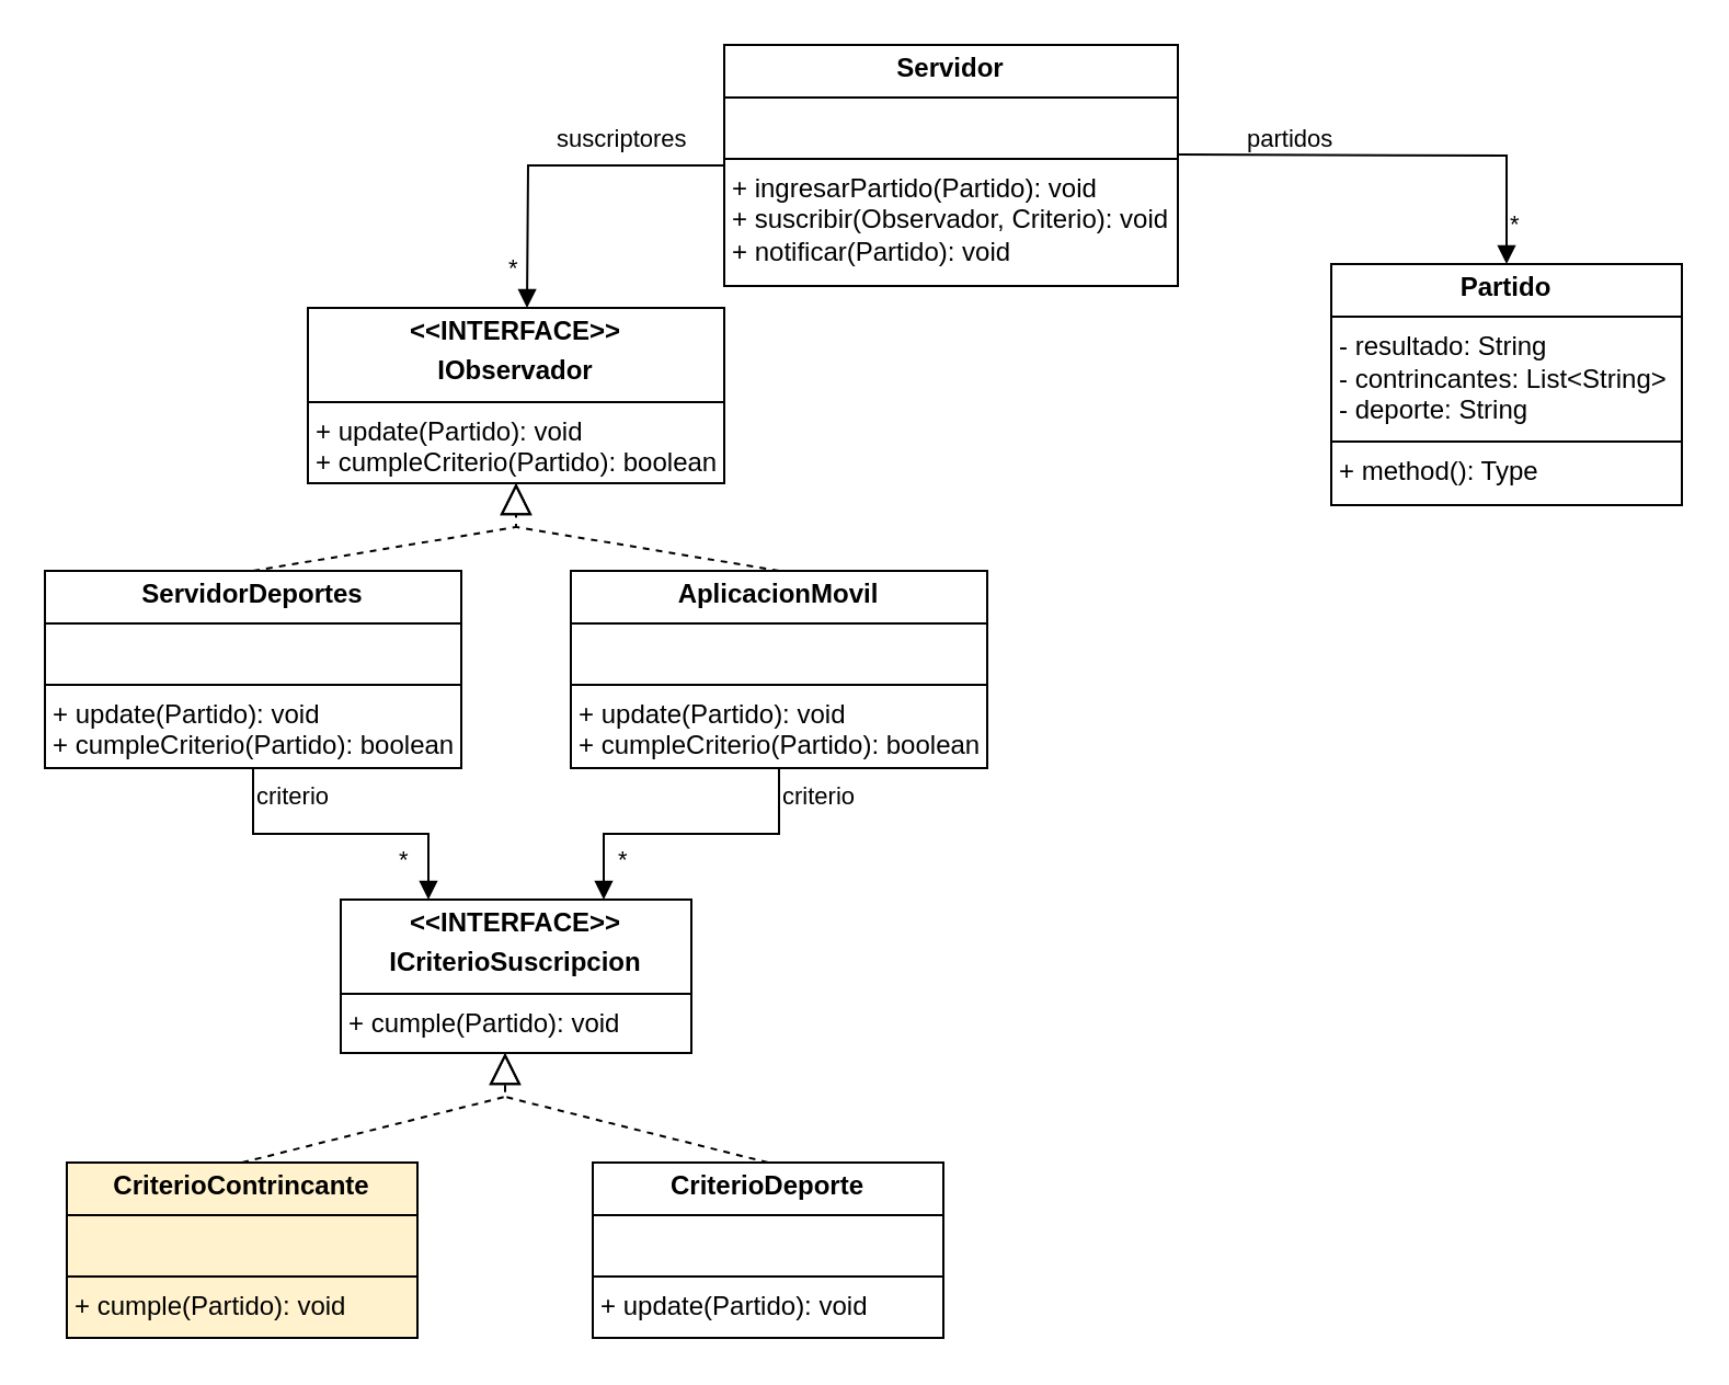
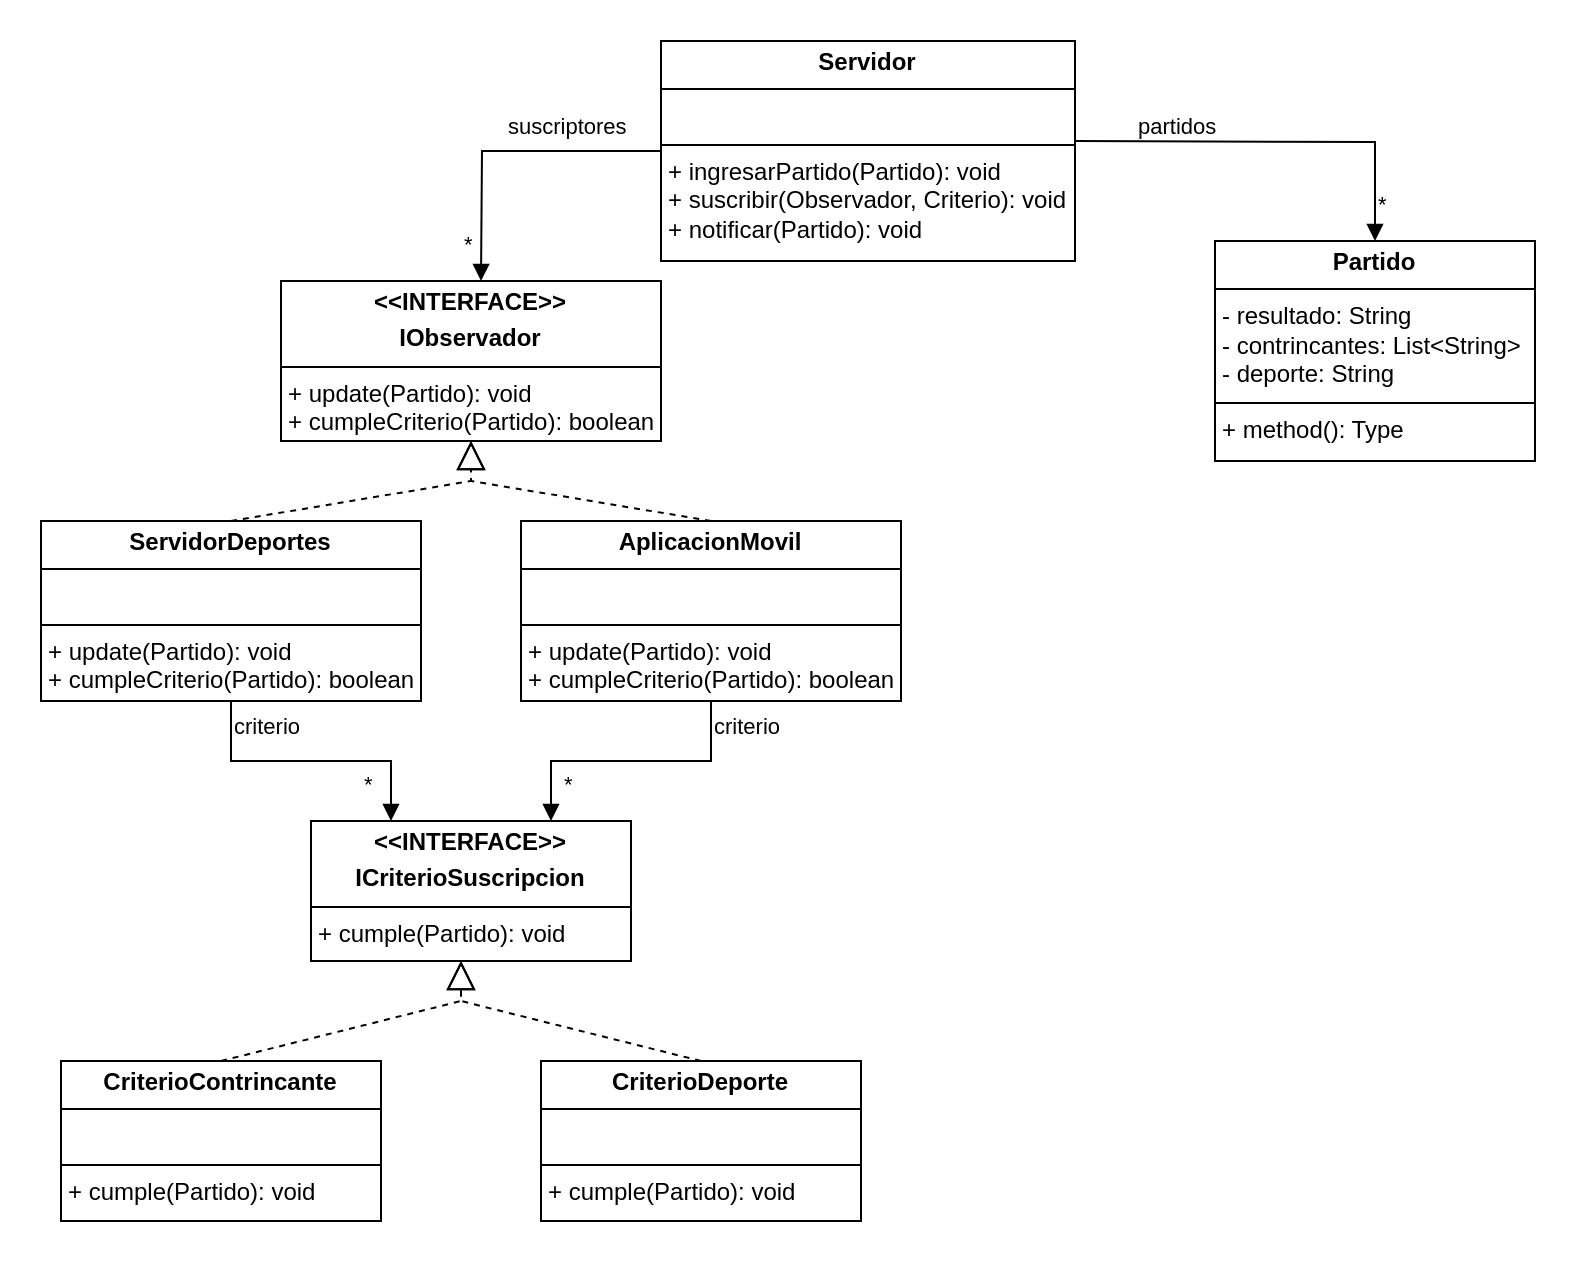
- <mxCell id="15" value="&lt;p style=&quot;margin:0px;margin-top:4px;text-align:center;&quot;&gt;&lt;b&gt;CriterioDeporte&lt;/b&gt;&lt;/p&gt;&lt;hr size=&quot;1&quot; style=&quot;border-style:solid;&quot;&gt;&lt;p style=&quot;margin:0px;margin-left:4px;&quot;&gt;&lt;br&gt;&lt;/p&gt;&lt;hr size=&quot;1&quot; style=&quot;border-style:solid;&quot;&gt;&lt;p style=&quot;margin:0px;margin-left:4px;&quot;&gt;+ update(Partido): void&lt;/p&gt;" style="verticalAlign=top;align=left;overflow=fill;html=1;whiteSpace=wrap;" parent="1" vertex="1"><mxGeometry x="270" y="530" width="160" height="80" as="geometry" /></mxCell>
+ <mxCell id="15" value="&lt;p style=&quot;margin:0px;margin-top:4px;text-align:center;&quot;&gt;&lt;b&gt;CriterioDeporte&lt;/b&gt;&lt;/p&gt;&lt;hr size=&quot;1&quot; style=&quot;border-style:solid;&quot;&gt;&lt;p style=&quot;margin:0px;margin-left:4px;&quot;&gt;&lt;br&gt;&lt;/p&gt;&lt;hr size=&quot;1&quot; style=&quot;border-style:solid;&quot;&gt;&lt;p style=&quot;margin:0px;margin-left:4px;&quot;&gt;+ cumple(Partido): void&lt;/p&gt;" style="verticalAlign=top;align=left;overflow=fill;html=1;whiteSpace=wrap;" parent="1" vertex="1"><mxGeometry x="270" y="530" width="160" height="80" as="geometry" /></mxCell>
- <mxCell id="14" value="&lt;p style=&quot;margin:0px;margin-top:4px;text-align:center;&quot;&gt;&lt;b&gt;CriterioContrincante&lt;/b&gt;&lt;/p&gt;&lt;hr size=&quot;1&quot; style=&quot;border-style:solid;&quot;&gt;&lt;p style=&quot;margin:0px;margin-left:4px;&quot;&gt;&lt;br&gt;&lt;/p&gt;&lt;hr size=&quot;1&quot; style=&quot;border-style:solid;&quot;&gt;&lt;p style=&quot;margin:0px;margin-left:4px;&quot;&gt;+ cumple(Partido): void&lt;/p&gt;" style="verticalAlign=top;align=left;overflow=fill;html=1;whiteSpace=wrap;fillColor=#fff2cc;" parent="1" vertex="1"><mxGeometry x="30" y="530" width="160" height="80" as="geometry" /></mxCell>
+ <mxCell id="14" value="&lt;p style=&quot;margin:0px;margin-top:4px;text-align:center;&quot;&gt;&lt;b&gt;CriterioContrincante&lt;/b&gt;&lt;/p&gt;&lt;hr size=&quot;1&quot; style=&quot;border-style:solid;&quot;&gt;&lt;p style=&quot;margin:0px;margin-left:4px;&quot;&gt;&lt;br&gt;&lt;/p&gt;&lt;hr size=&quot;1&quot; style=&quot;border-style:solid;&quot;&gt;&lt;p style=&quot;margin:0px;margin-left:4px;&quot;&gt;+ cumple(Partido): void&lt;/p&gt;" style="verticalAlign=top;align=left;overflow=fill;html=1;whiteSpace=wrap;" parent="1" vertex="1"><mxGeometry x="30" y="530" width="160" height="80" as="geometry" /></mxCell>
